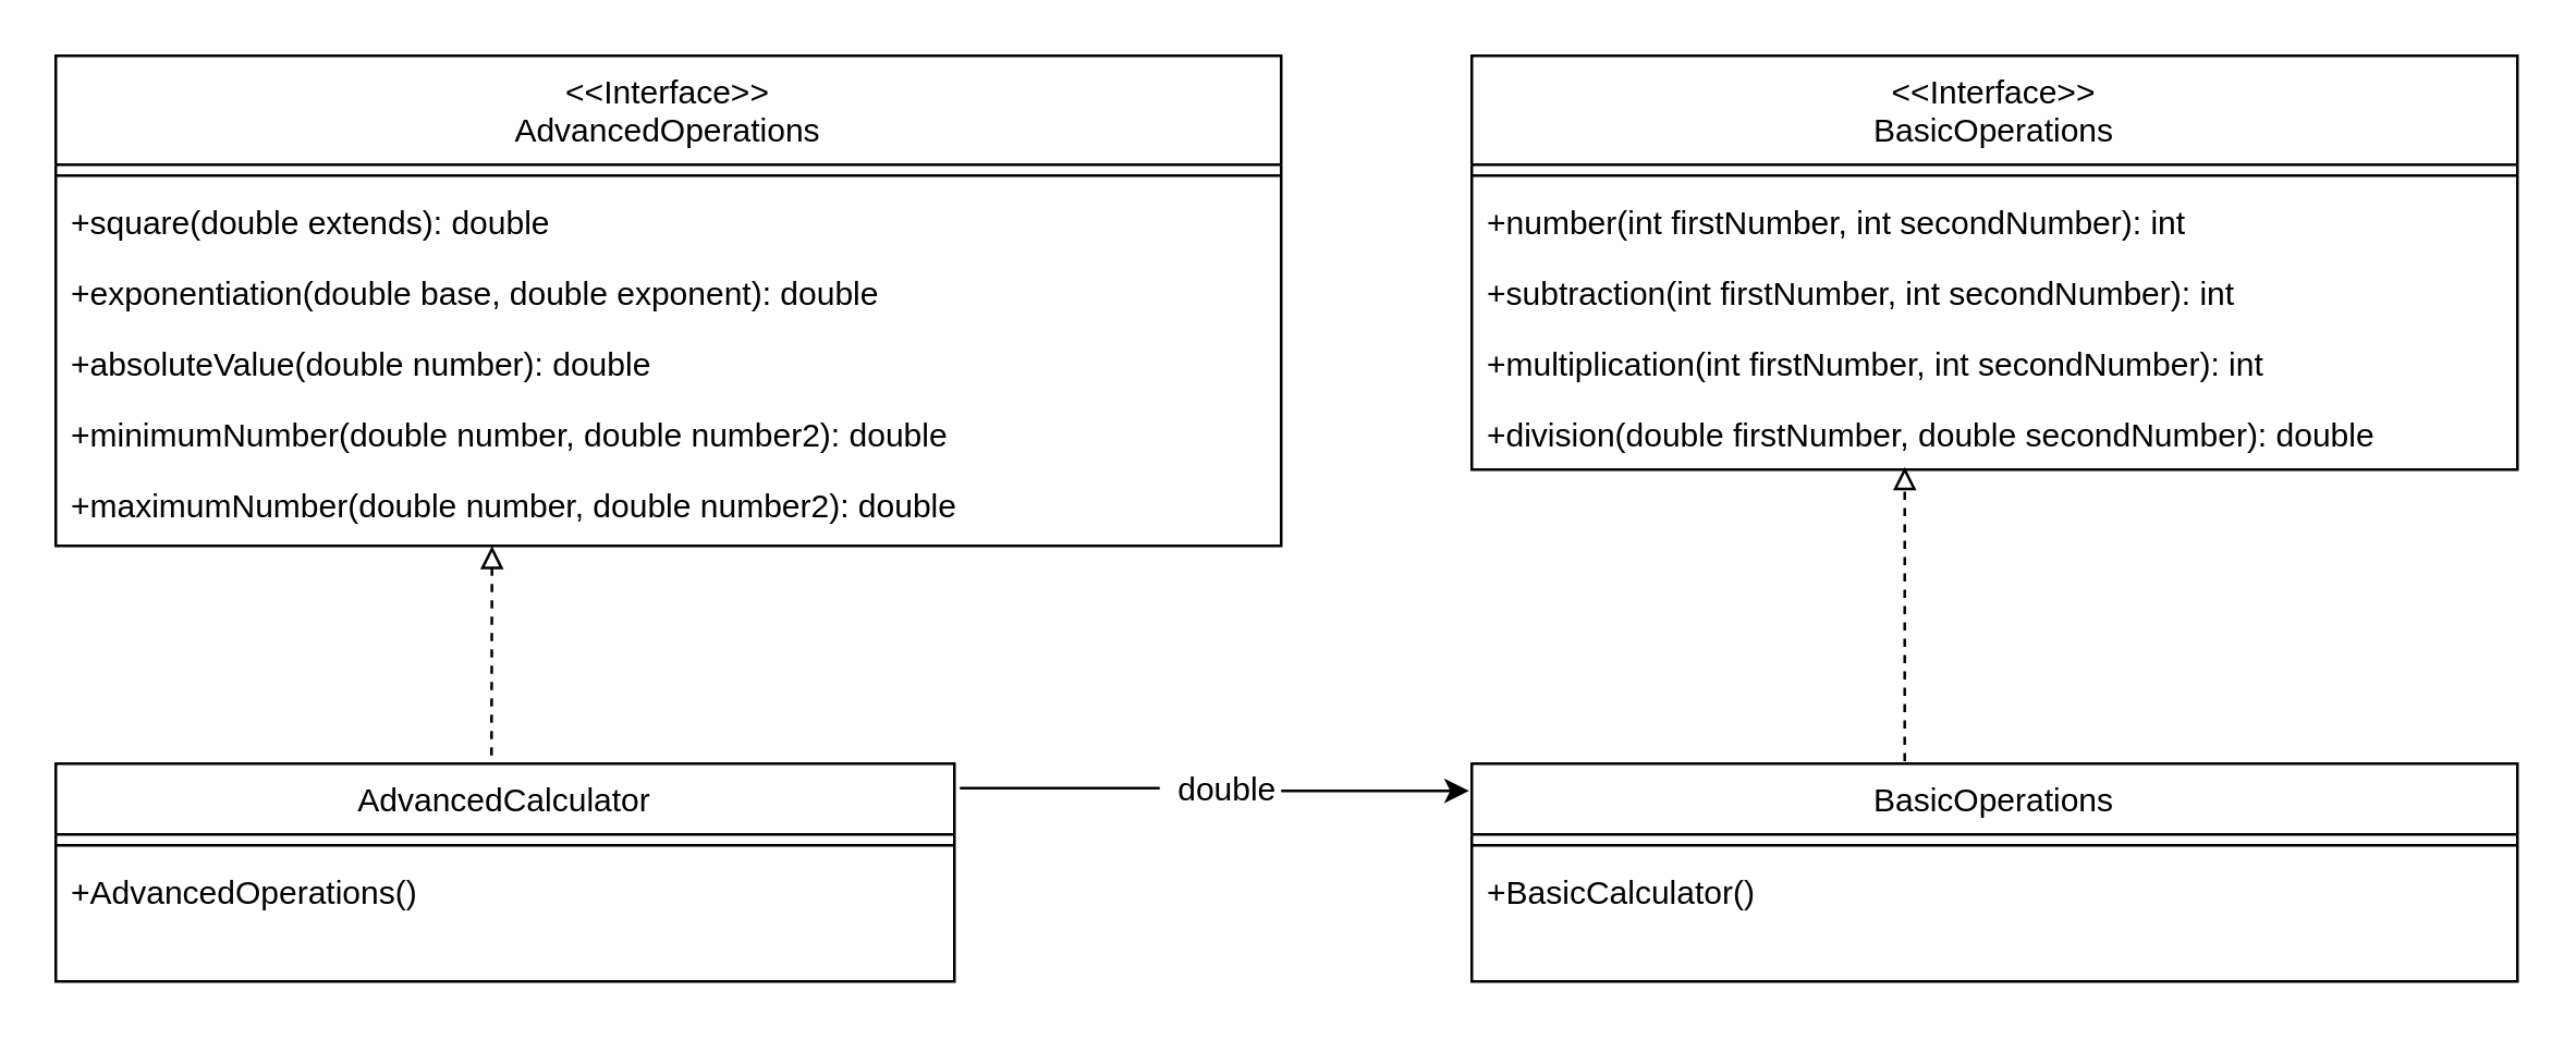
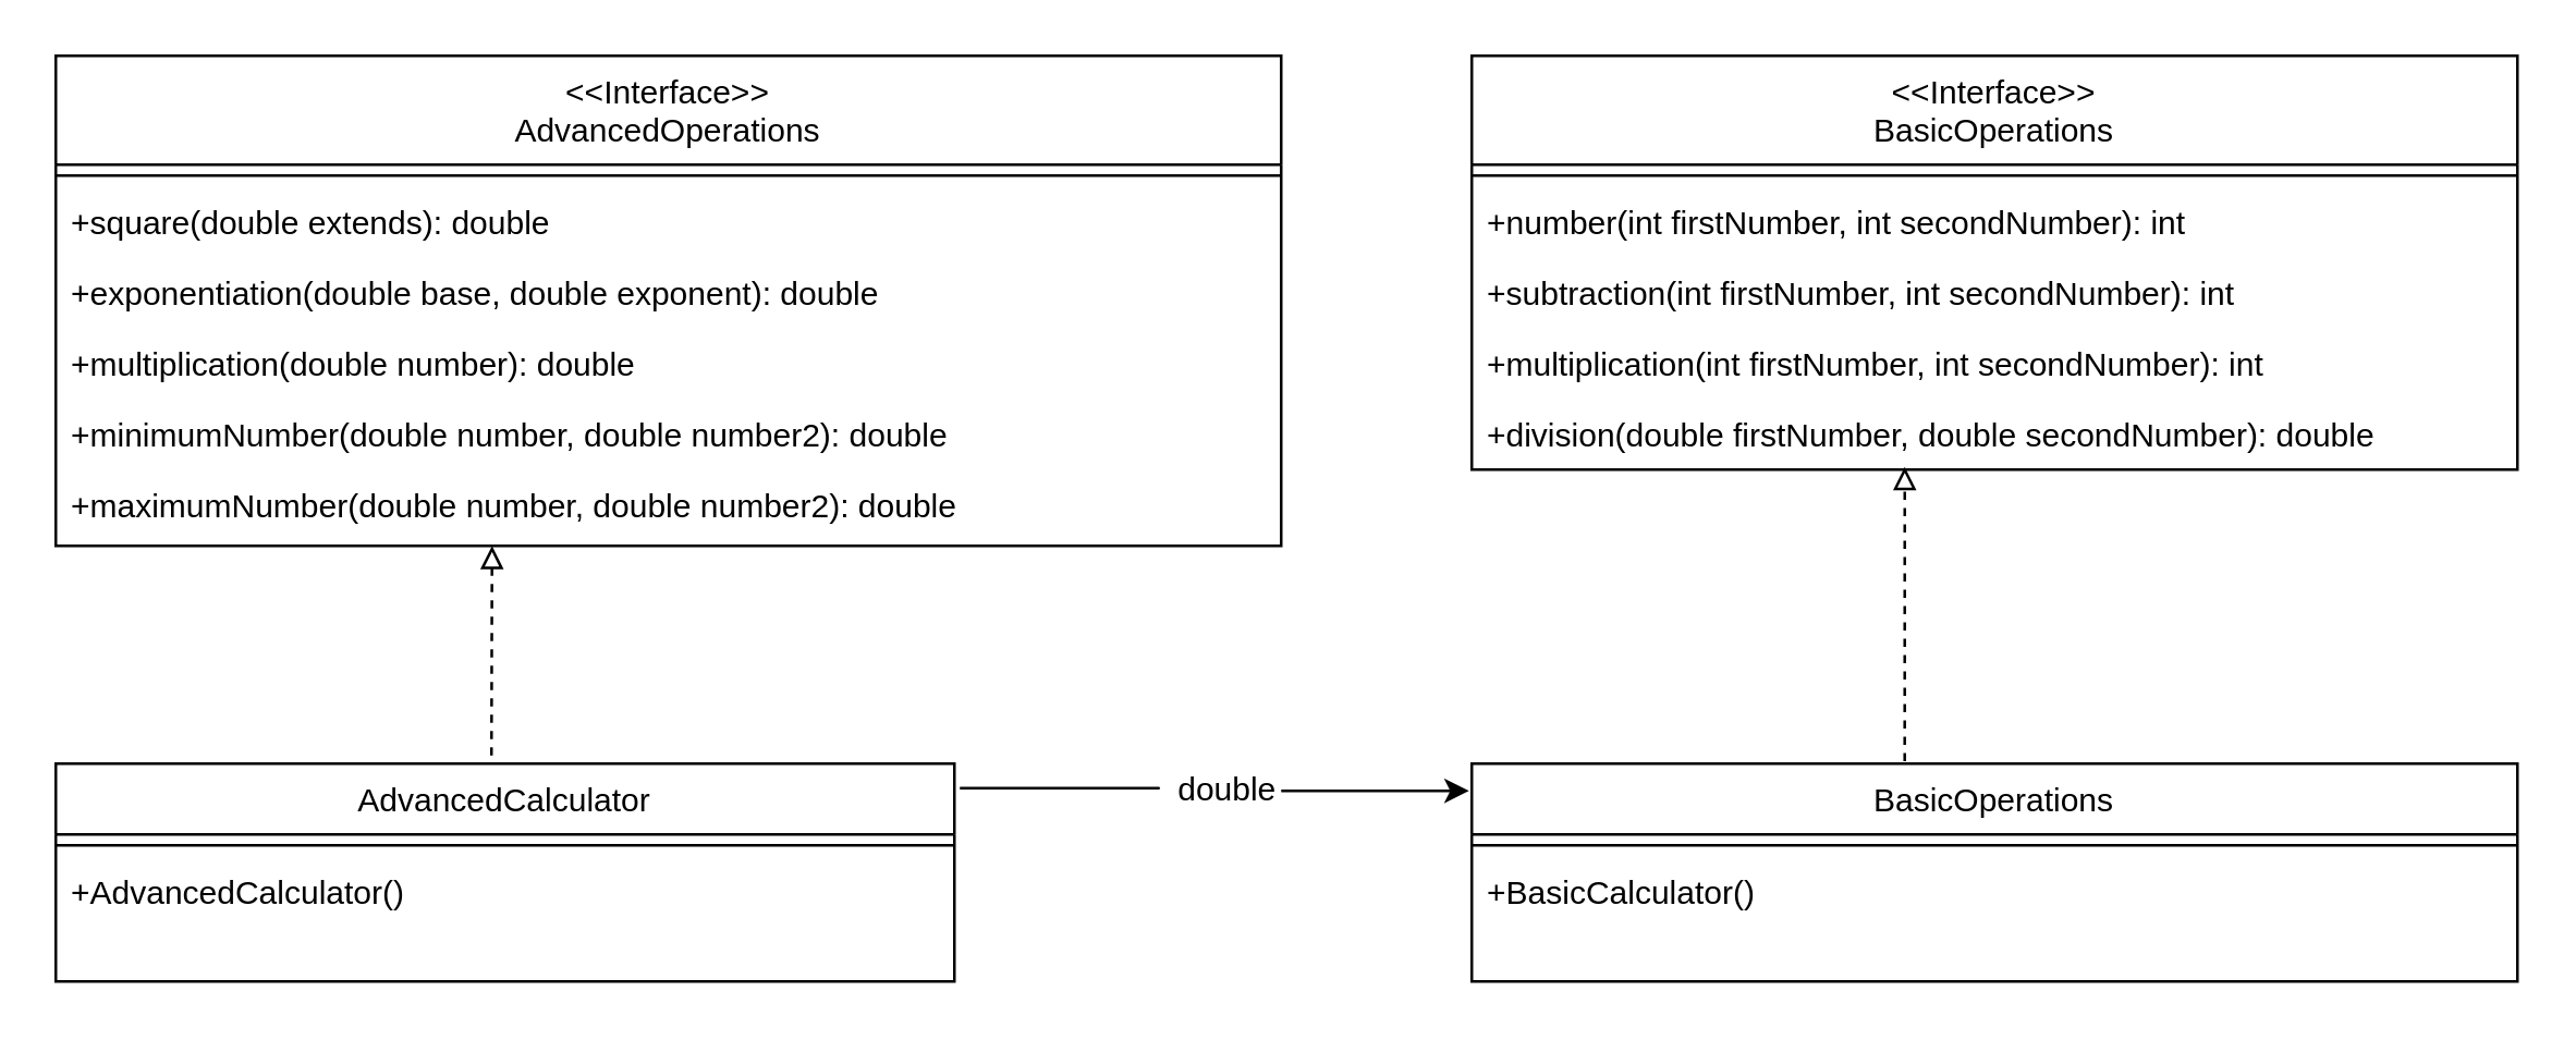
- <mxCell id="18" value="+absoluteValue(double number): double" style="text;align=left;verticalAlign=top;spacingLeft=4;spacingRight=4;overflow=hidden;rotatable=0;points=[[0,0.5],[1,0.5]];portConstraint=eastwest;" parent="14" vertex="1"><mxGeometry y="100" width="450" height="26" as="geometry" /></mxCell>
+ <mxCell id="18" value="+multiplication(double number): double" style="text;align=left;verticalAlign=top;spacingLeft=4;spacingRight=4;overflow=hidden;rotatable=0;points=[[0,0.5],[1,0.5]];portConstraint=eastwest;" parent="14" vertex="1"><mxGeometry y="100" width="450" height="26" as="geometry" /></mxCell>
- <mxCell id="4" value="+AdvancedOperations()" style="text;align=left;verticalAlign=top;spacingLeft=4;spacingRight=4;overflow=hidden;rotatable=0;points=[[0,0.5],[1,0.5]];portConstraint=eastwest;" parent="2" vertex="1"><mxGeometry y="34" width="330" height="26" as="geometry" /></mxCell>
+ <mxCell id="4" value="+AdvancedCalculator()" style="text;align=left;verticalAlign=top;spacingLeft=4;spacingRight=4;overflow=hidden;rotatable=0;points=[[0,0.5],[1,0.5]];portConstraint=eastwest;" parent="2" vertex="1"><mxGeometry y="34" width="330" height="26" as="geometry" /></mxCell>
